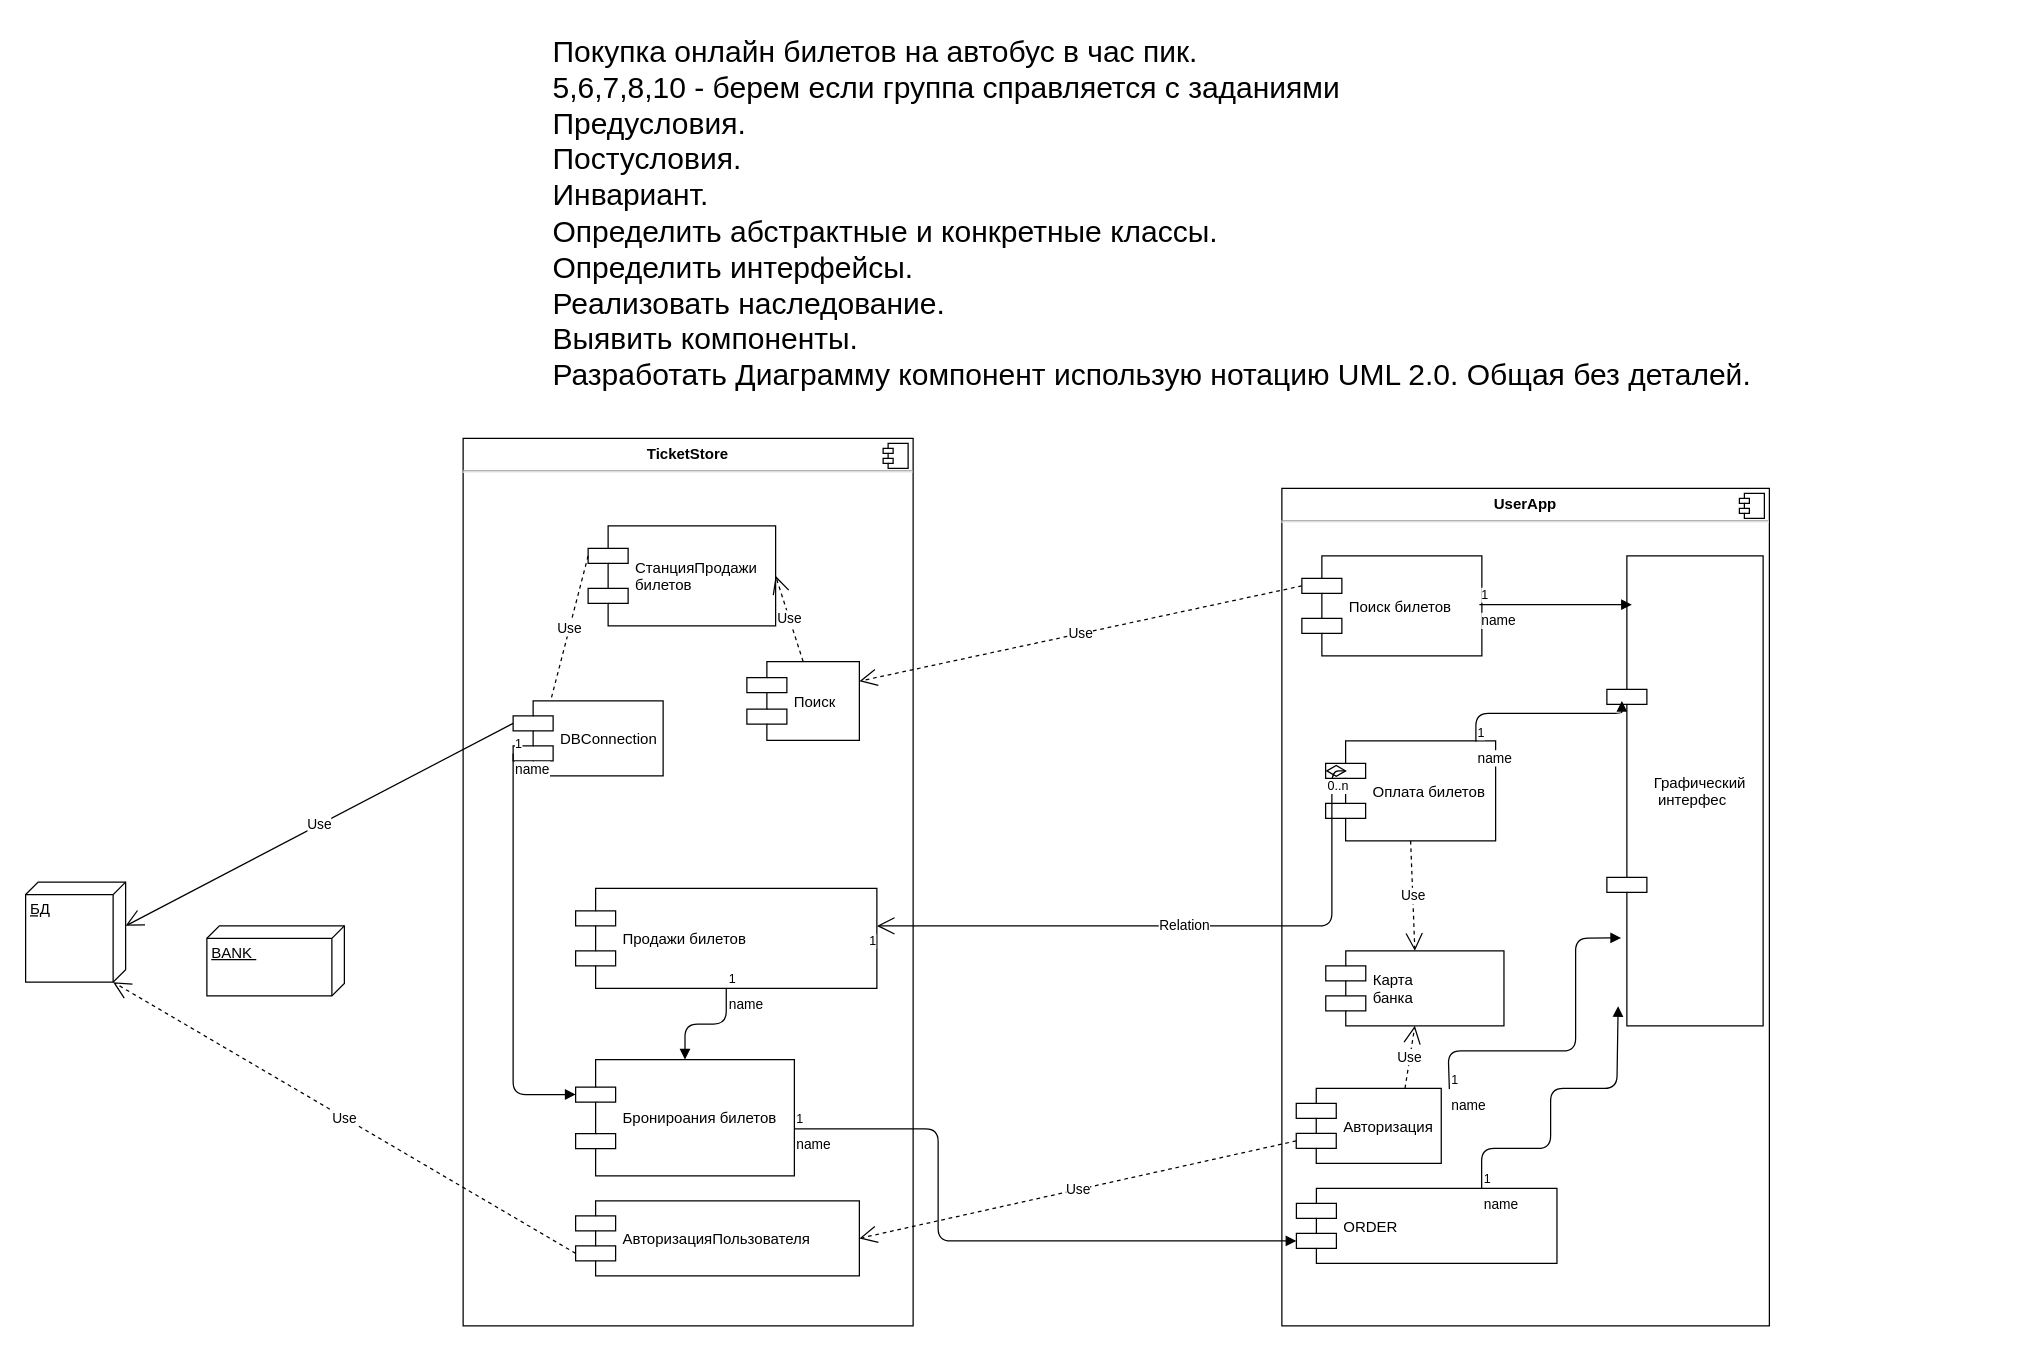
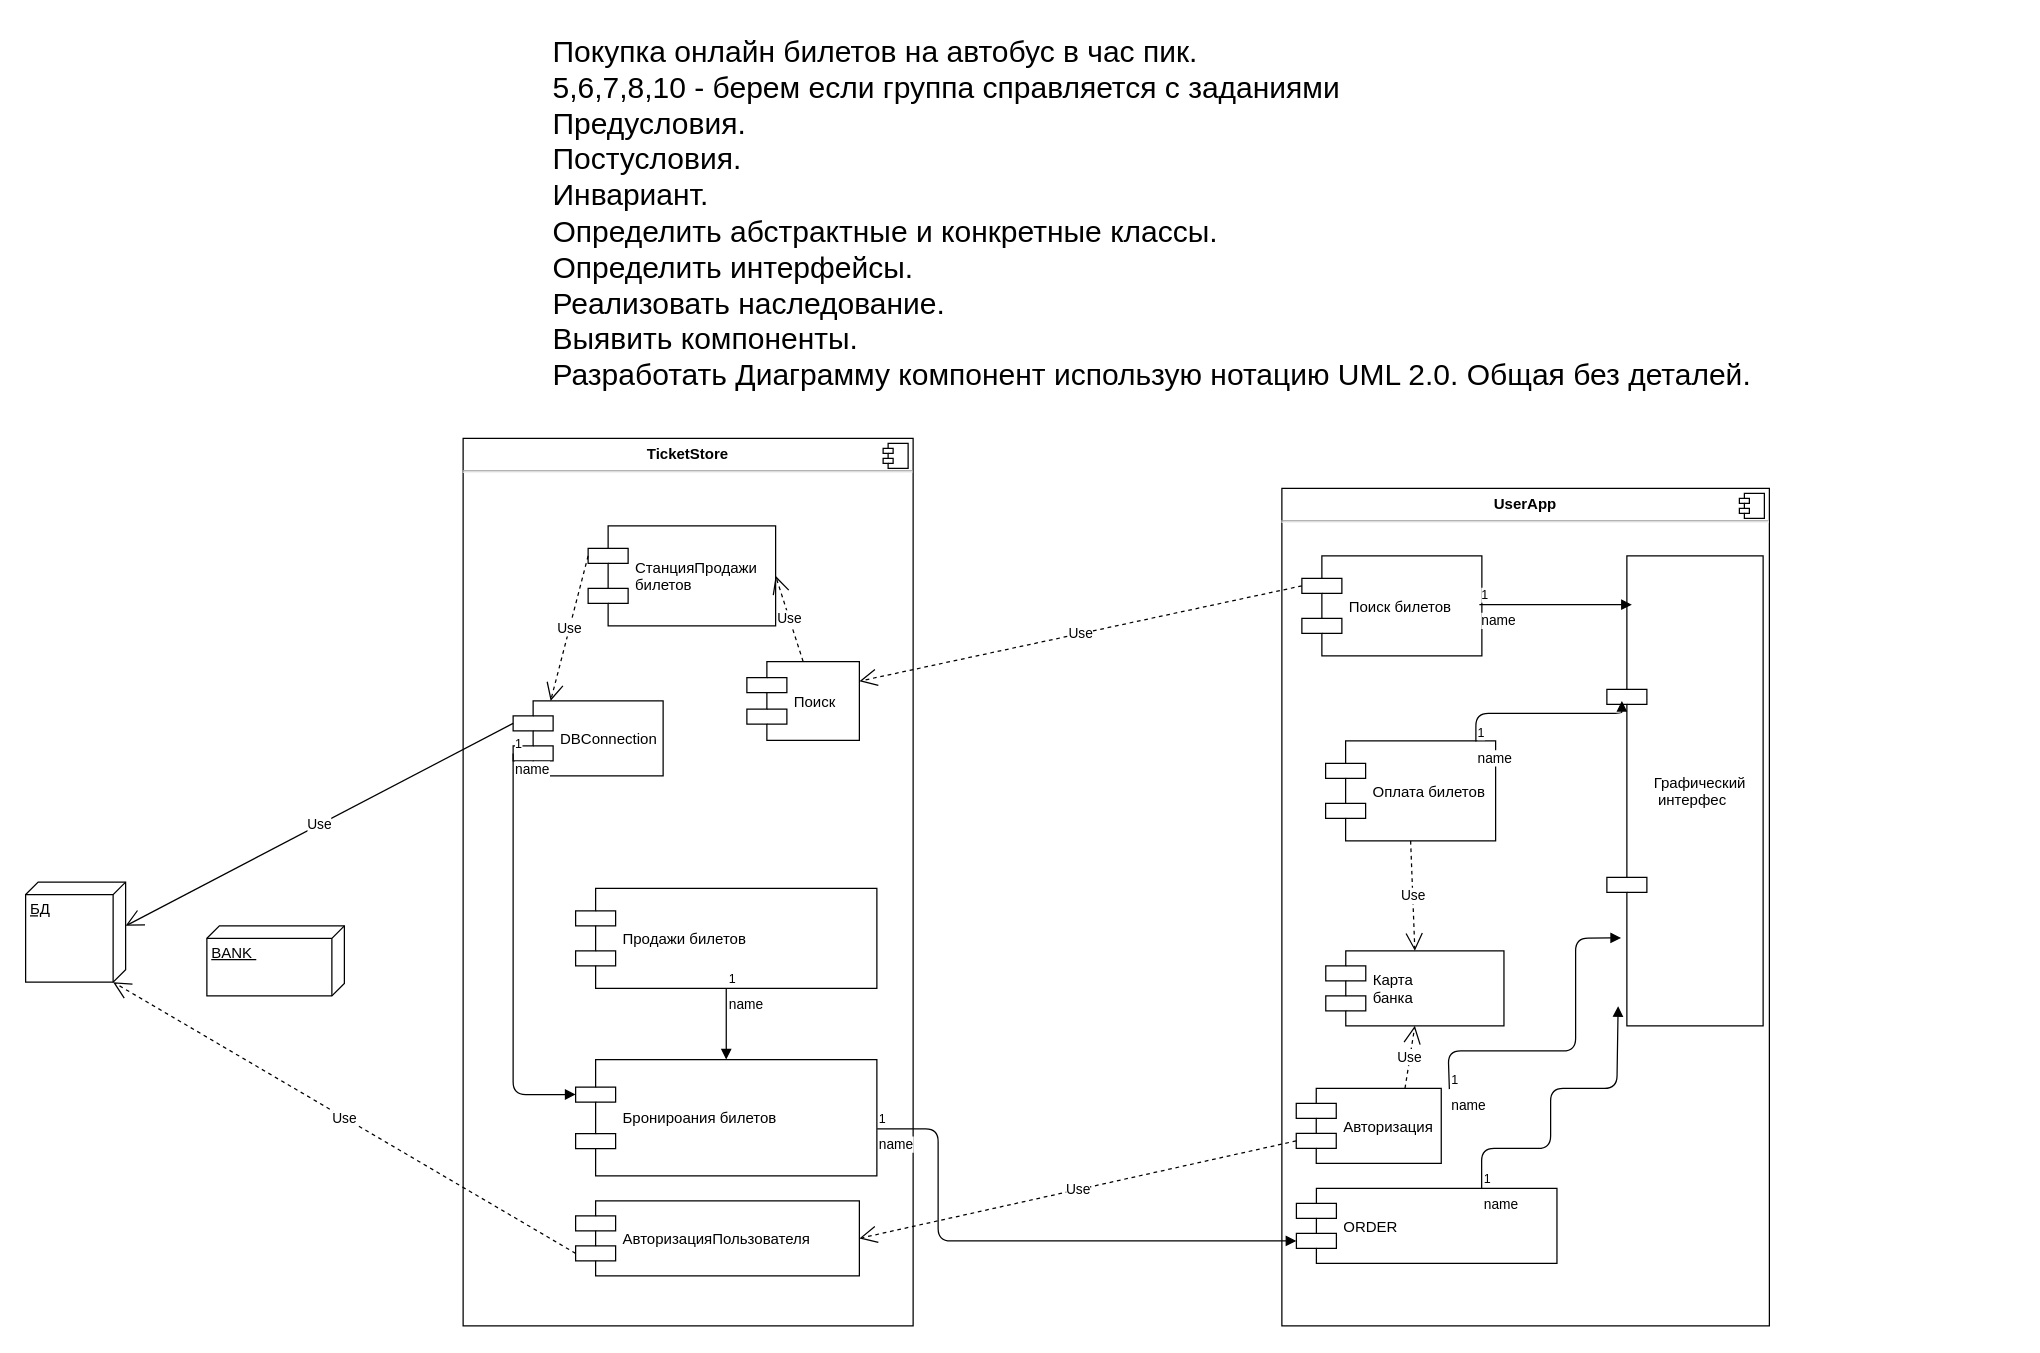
- <mxCell id="12" value="Use" style="endArrow=none;endSize=12;dashed=1;html=1;exitX=0;exitY=0.3;exitDx=0;exitDy=0;entryX=0.25;entryY=0;entryDx=0;entryDy=0;" edge="1" parent="3" source="5" target="11"><mxGeometry width="160" relative="1" as="geometry"><mxPoint x="-40" y="60" as="sourcePoint" /><mxPoint x="-70" y="190" as="targetPoint" /></mxGeometry></mxCell>
+ <mxCell id="12" value="Use" style="endArrow=open;endSize=12;dashed=1;html=1;exitX=0;exitY=0.3;exitDx=0;exitDy=0;entryX=0.25;entryY=0;entryDx=0;entryDy=0;" edge="1" parent="3" source="5" target="11"><mxGeometry width="160" relative="1" as="geometry"><mxPoint x="-40" y="60" as="sourcePoint" /><mxPoint x="-70" y="190" as="targetPoint" /></mxGeometry></mxCell>
- <mxCell id="35" value="Relation" style="endArrow=open;html=1;endSize=12;startArrow=diamondThin;startSize=14;startFill=0;edgeStyle=orthogonalEdgeStyle;exitX=0;exitY=0.3;exitDx=0;exitDy=0;" edge="1" parent="1" source="19" target="6"><mxGeometry relative="1" as="geometry"><mxPoint x="1081" y="750" as="sourcePoint" /><mxPoint x="810" y="770" as="targetPoint" /><Array as="points"><mxPoint x="1065" y="740" /></Array></mxGeometry></mxCell>
- <mxCell id="36" value="0..n" style="resizable=0;html=1;align=left;verticalAlign=top;labelBackgroundColor=#ffffff;fontSize=10;" connectable="0" vertex="1" parent="35"><mxGeometry x="-1" relative="1" as="geometry" /></mxCell>
- <mxCell id="37" value="1" style="resizable=0;html=1;align=right;verticalAlign=top;labelBackgroundColor=#ffffff;fontSize=10;" connectable="0" vertex="1" parent="35"><mxGeometry x="1" relative="1" as="geometry" /></mxCell>
- <mxCell id="7" value="Бронироания билетов" style="shape=component;align=left;spacingLeft=36;" vertex="1" parent="3"><mxGeometry x="90" y="497" width="175" height="93" as="geometry" /></mxCell>
+ <mxCell id="7" value="Бронироания билетов" style="shape=component;align=left;spacingLeft=36;" vertex="1" parent="3"><mxGeometry x="90" y="497" width="241" height="93" as="geometry" /></mxCell>
